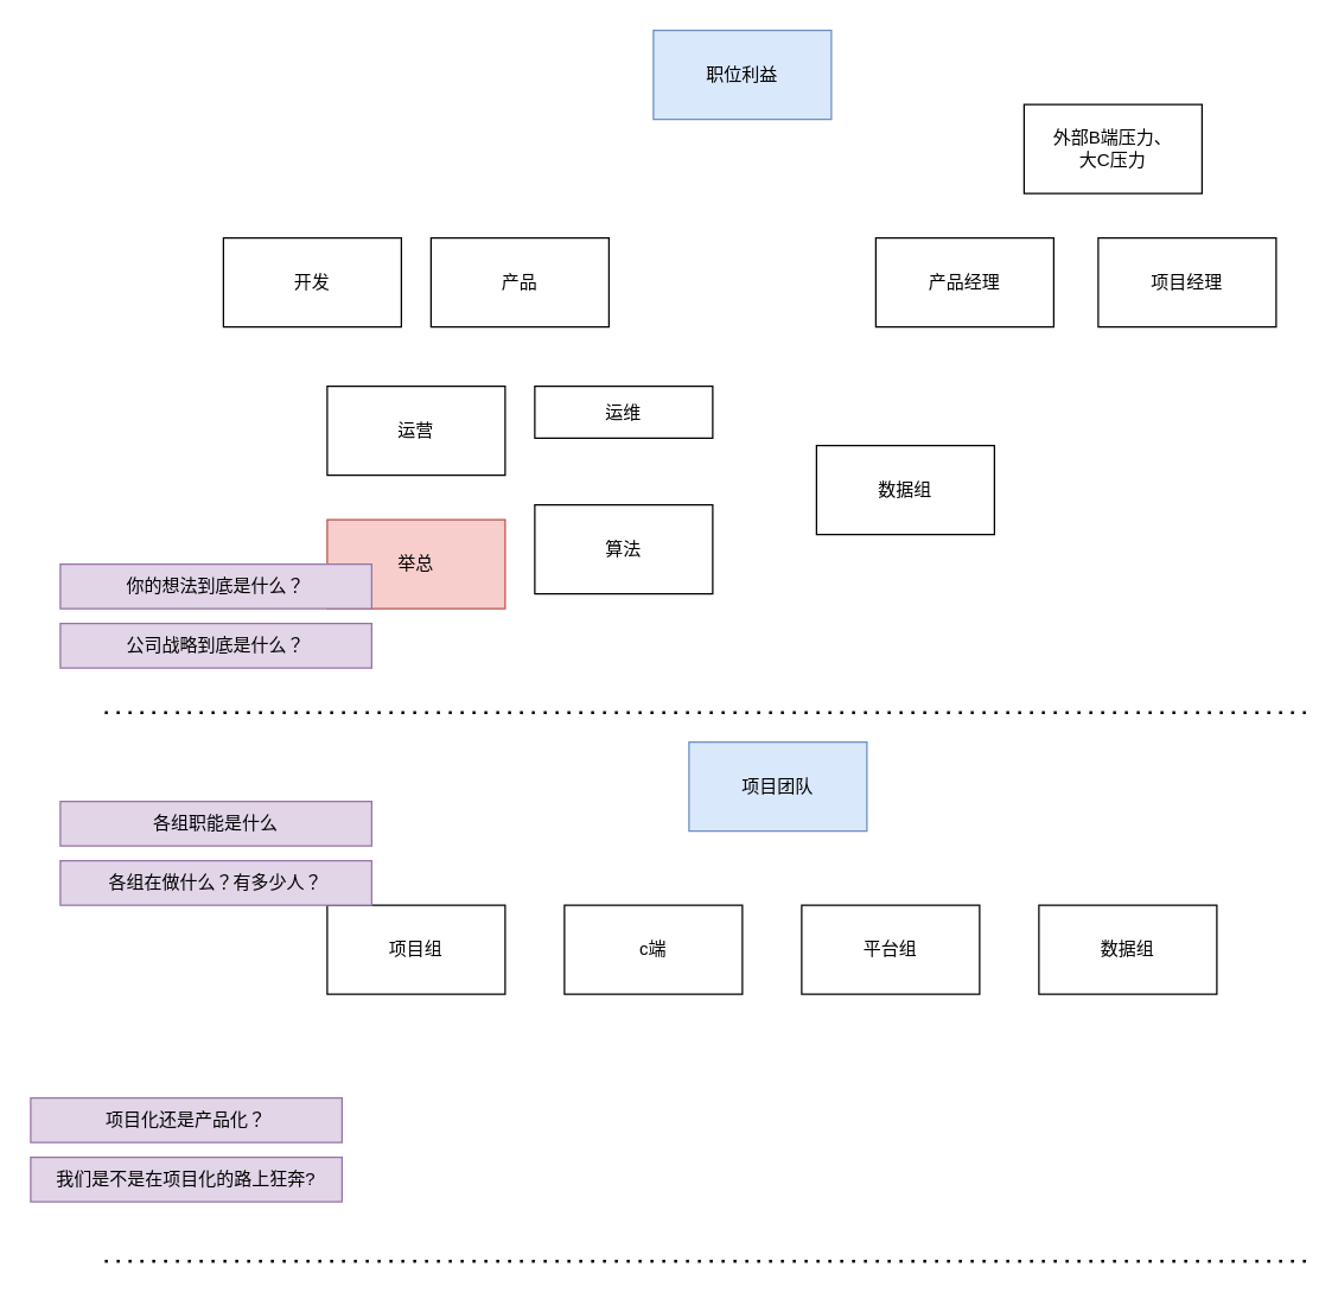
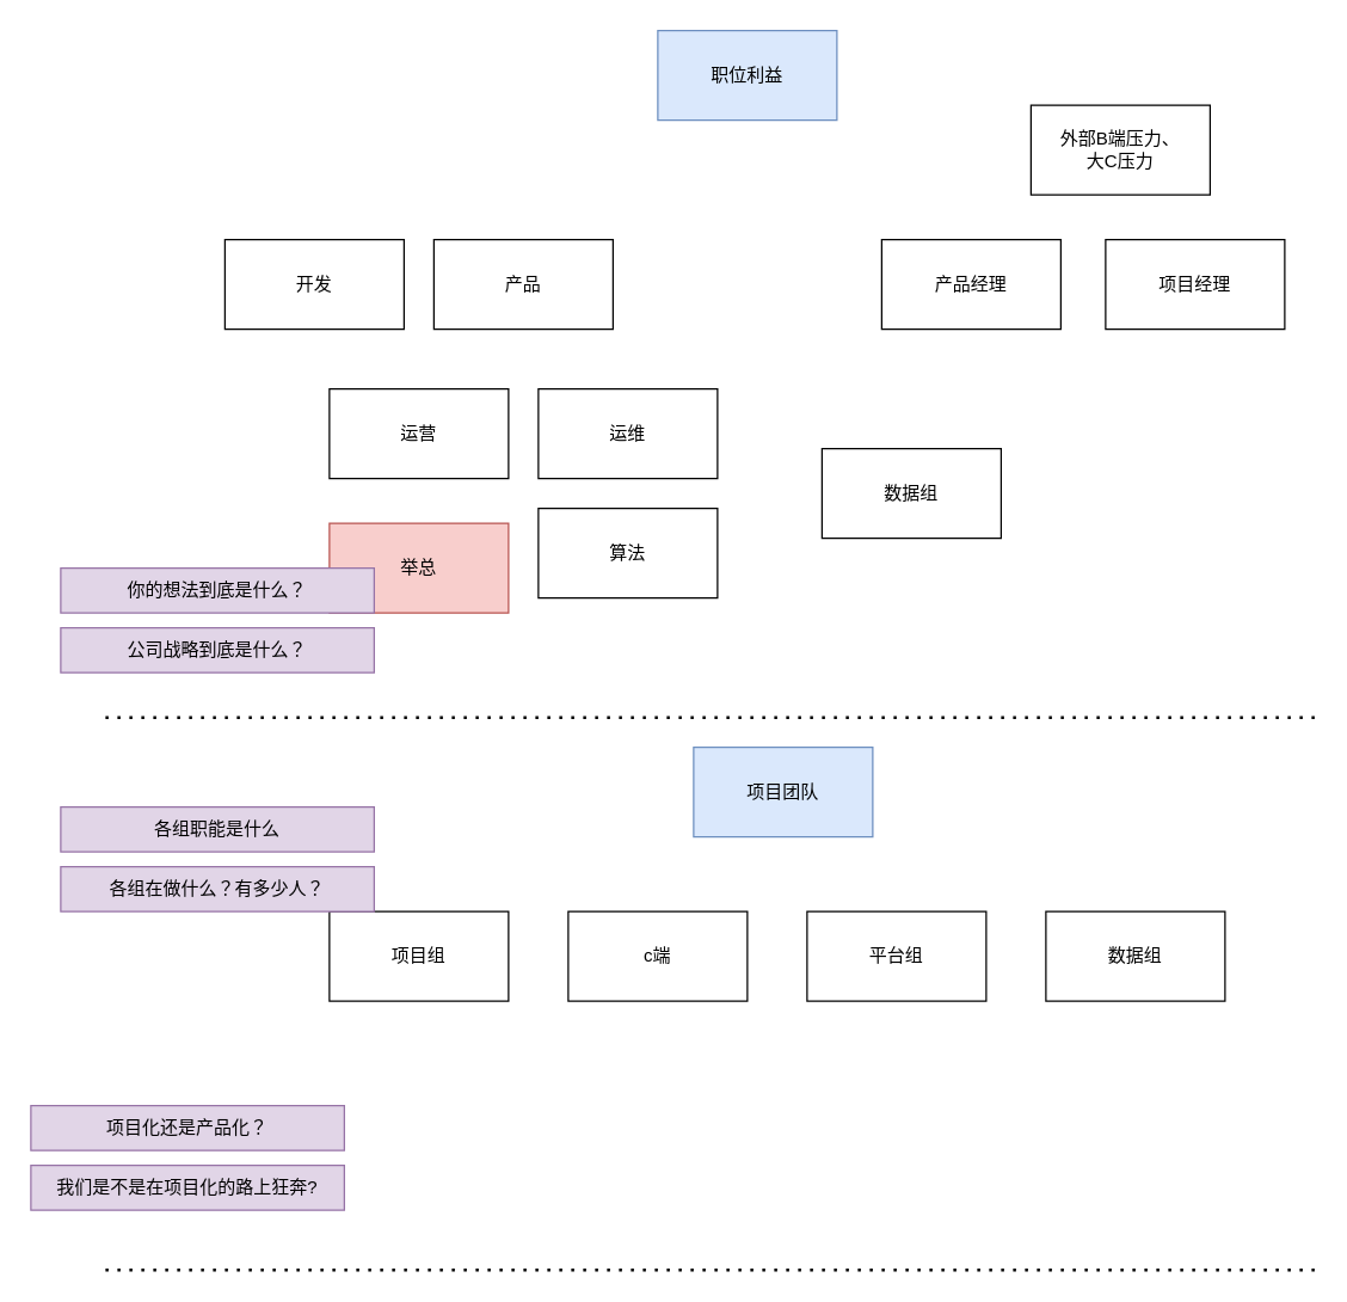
- <mxCell id="8" value="运维" style="rounded=0;whiteSpace=wrap;html=1;" vertex="1" parent="1"><mxGeometry x="360" y="260" width="120" height="35" as="geometry" /></mxCell>
+ <mxCell id="8" value="运维" style="rounded=0;whiteSpace=wrap;html=1;" vertex="1" parent="1"><mxGeometry x="360" y="260" width="120" height="60" as="geometry" /></mxCell>
